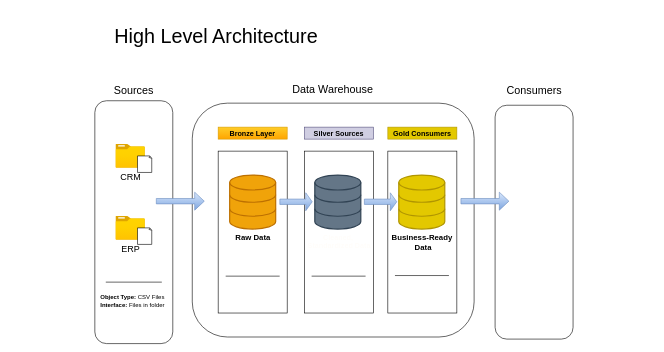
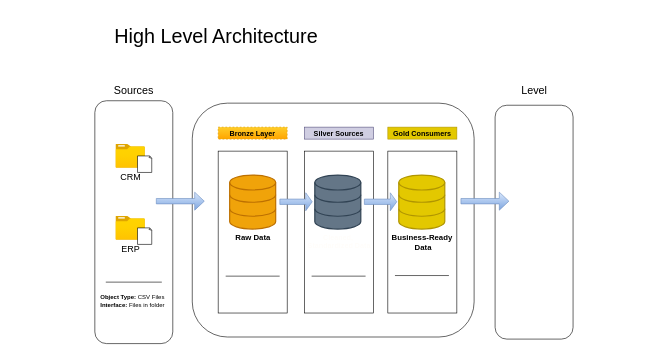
- <mxCell id="20" value="&lt;font style=&quot;font-size: 18px;&quot;&gt;Data Warehouse&lt;/font&gt;" style="rounded=1;whiteSpace=wrap;html=1;strokeColor=none;" vertex="1" parent="19"><mxGeometry x="158.265" width="153.469" height="30" as="geometry" /></mxCell>
- <mxCell id="4" value="&lt;font style=&quot;font-size: 18px;&quot;&gt;Consumers&lt;/font&gt;" style="rounded=1;whiteSpace=wrap;html=1;strokeColor=none;" vertex="1" parent="1"><mxGeometry x="837.5" y="130" width="105" height="40" as="geometry" /></mxCell>
+ <mxCell id="4" value="&lt;font style=&quot;font-size: 18px;&quot;&gt;Level&lt;/font&gt;" style="rounded=1;whiteSpace=wrap;html=1;strokeColor=none;" vertex="1" parent="1"><mxGeometry x="837.5" y="130" width="105" height="40" as="geometry" /></mxCell>
- <mxCell id="23" value="&lt;b&gt;Bronze Layer&lt;/b&gt;" style="rounded=0;whiteSpace=wrap;html=1;fillColor=#ffcd28;strokeColor=#d79b00;gradientColor=#ffa500;" vertex="1" parent="21"><mxGeometry x="43.163" y="40" width="115.102" height="20" as="geometry" /></mxCell>
+ <mxCell id="23" value="&lt;b&gt;Bronze Layer&lt;/b&gt;" style="rounded=0;whiteSpace=wrap;html=1;fillColor=#ffcd28;strokeColor=#d79b00;gradientColor=#ffa500;dashed=1;" vertex="1" parent="21"><mxGeometry x="43.163" y="40" width="115.102" height="20" as="geometry" /></mxCell>
